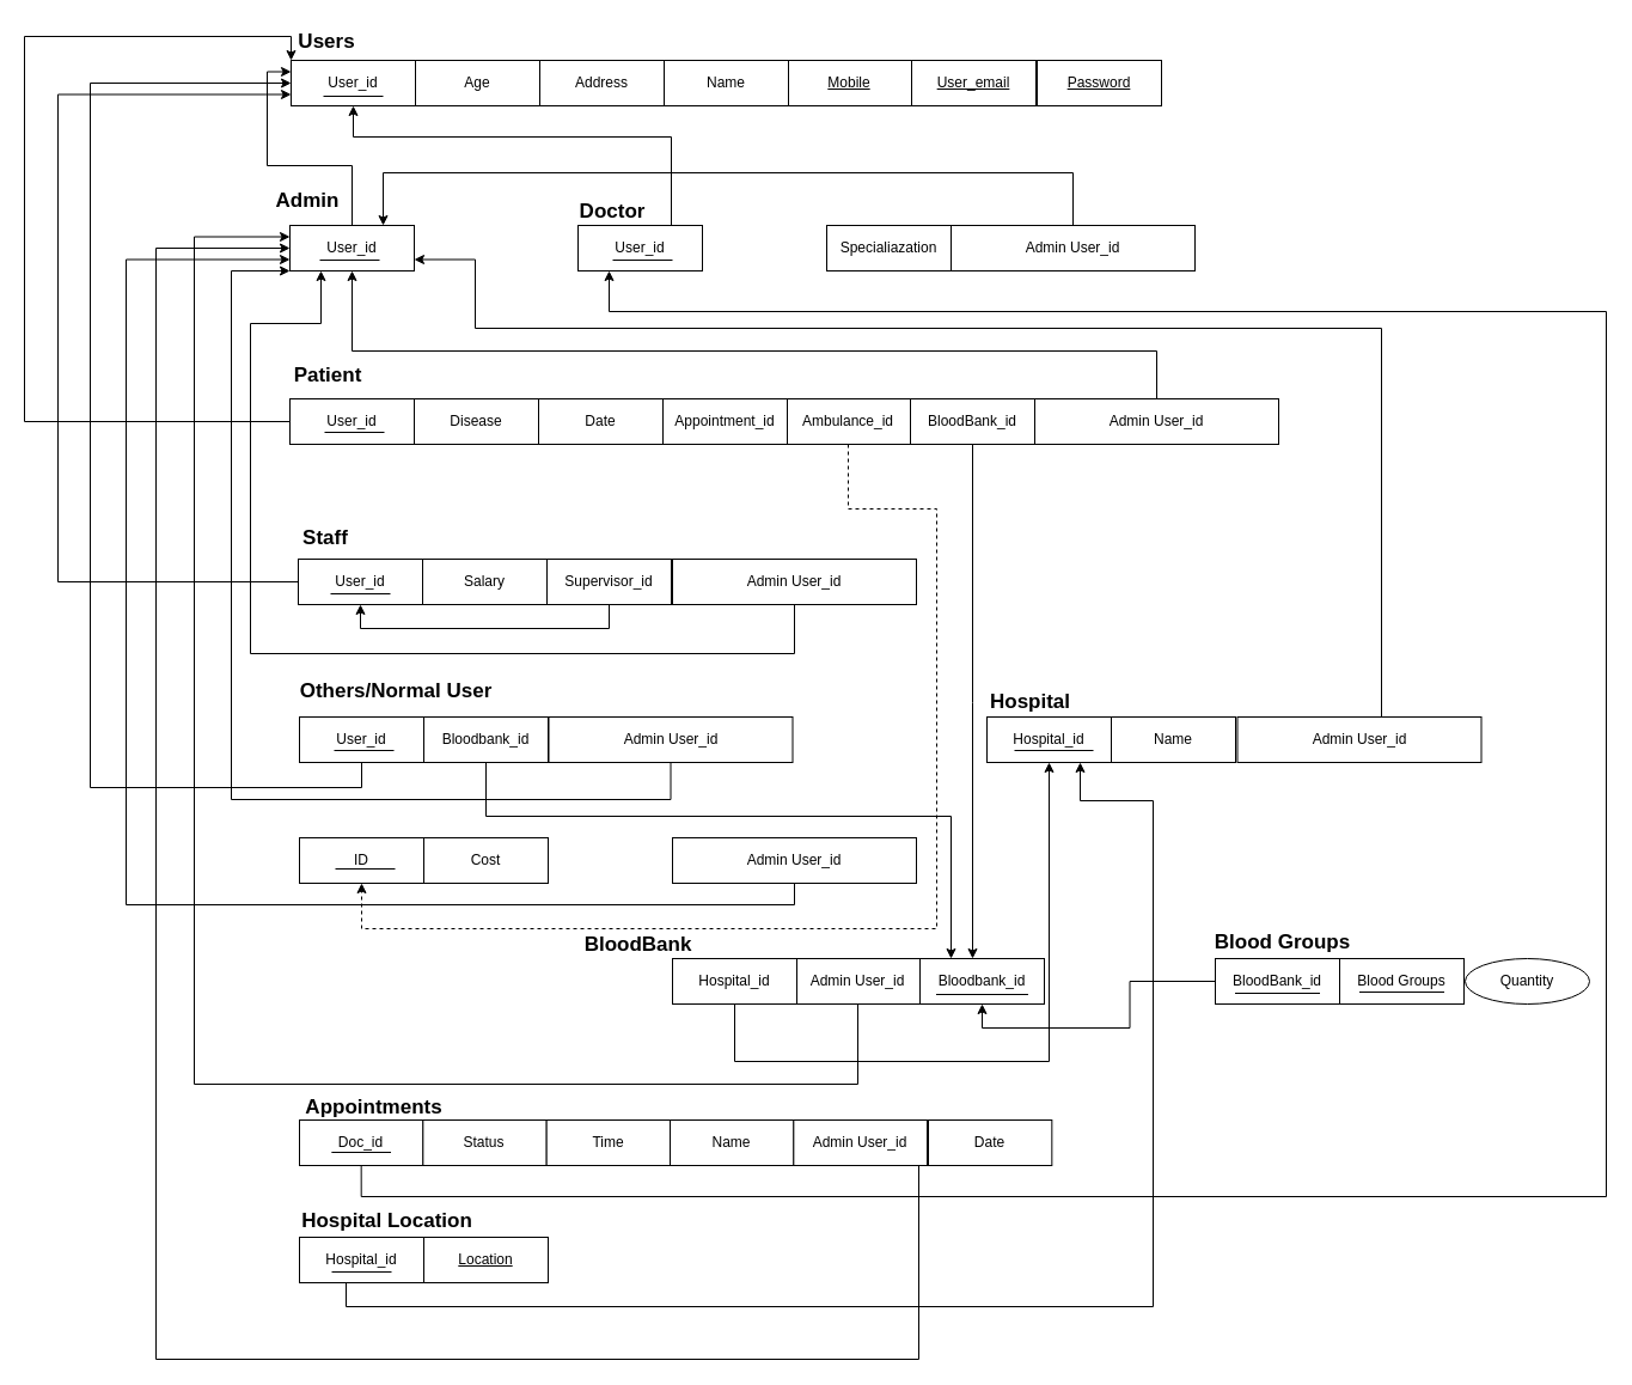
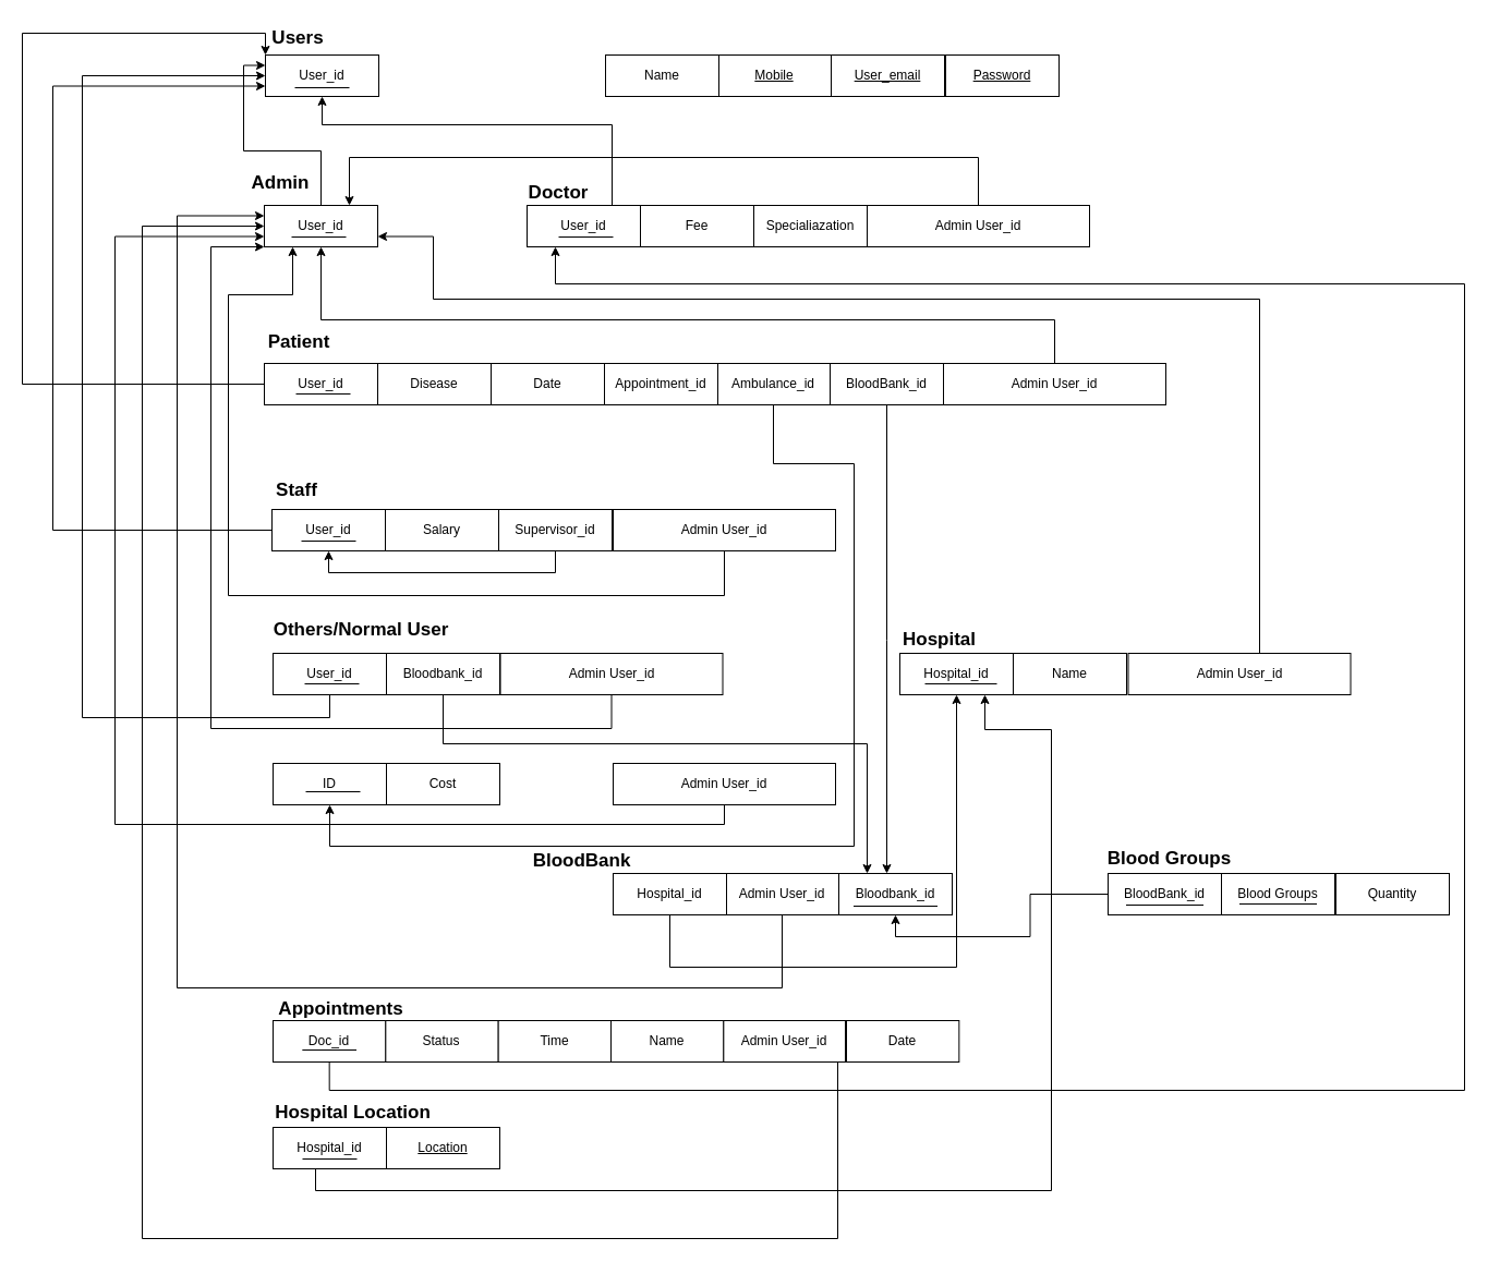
- <mxCell id="79" value="Age" style="rounded=0;whiteSpace=wrap;html=1;" parent="77" vertex="1"><mxGeometry x="104" width="104" height="38" as="geometry" /></mxCell>
- <mxCell id="83" value="Address" style="rounded=0;whiteSpace=wrap;html=1;" parent="77" vertex="1"><mxGeometry x="208" width="104" height="38" as="geometry" /></mxCell>
+ <mxCell id="67" value="Fee" style="rounded=0;whiteSpace=wrap;html=1;movable=1;resizable=1;rotatable=1;deletable=1;editable=1;locked=0;connectable=1;container=0;" parent="65" vertex="1"><mxGeometry x="105" y="26" width="104" height="38" as="geometry" /></mxCell>
- <mxCell id="105" style="edgeStyle=orthogonalEdgeStyle;rounded=0;orthogonalLoop=1;jettySize=auto;html=1;entryX=0.5;entryY=1;entryDx=0;entryDy=0;dashed=1;" parent="1" source="58" target="40" edge="1"><mxGeometry relative="1" as="geometry"><Array as="points"><mxPoint x="709" y="425" /><mxPoint x="783" y="425" /><mxPoint x="783" y="776" /><mxPoint x="302" y="776" /></Array></mxGeometry></mxCell>
+ <mxCell id="105" style="edgeStyle=orthogonalEdgeStyle;rounded=0;orthogonalLoop=1;jettySize=auto;html=1;entryX=0.5;entryY=1;entryDx=0;entryDy=0;" parent="1" source="58" target="40" edge="1"><mxGeometry relative="1" as="geometry"><Array as="points"><mxPoint x="709" y="425" /><mxPoint x="783" y="425" /><mxPoint x="783" y="776" /><mxPoint x="302" y="776" /></Array></mxGeometry></mxCell>
- <mxCell id="112" value="Quantity" style="ellipse;whiteSpace=wrap;html=1;" parent="1" vertex="1"><mxGeometry x="1225" y="801" width="104" height="38" as="geometry" /></mxCell>
+ <mxCell id="112" value="Quantity" style="rounded=0;whiteSpace=wrap;html=1;" parent="1" vertex="1"><mxGeometry x="1225" y="801" width="104" height="38" as="geometry" /></mxCell>
